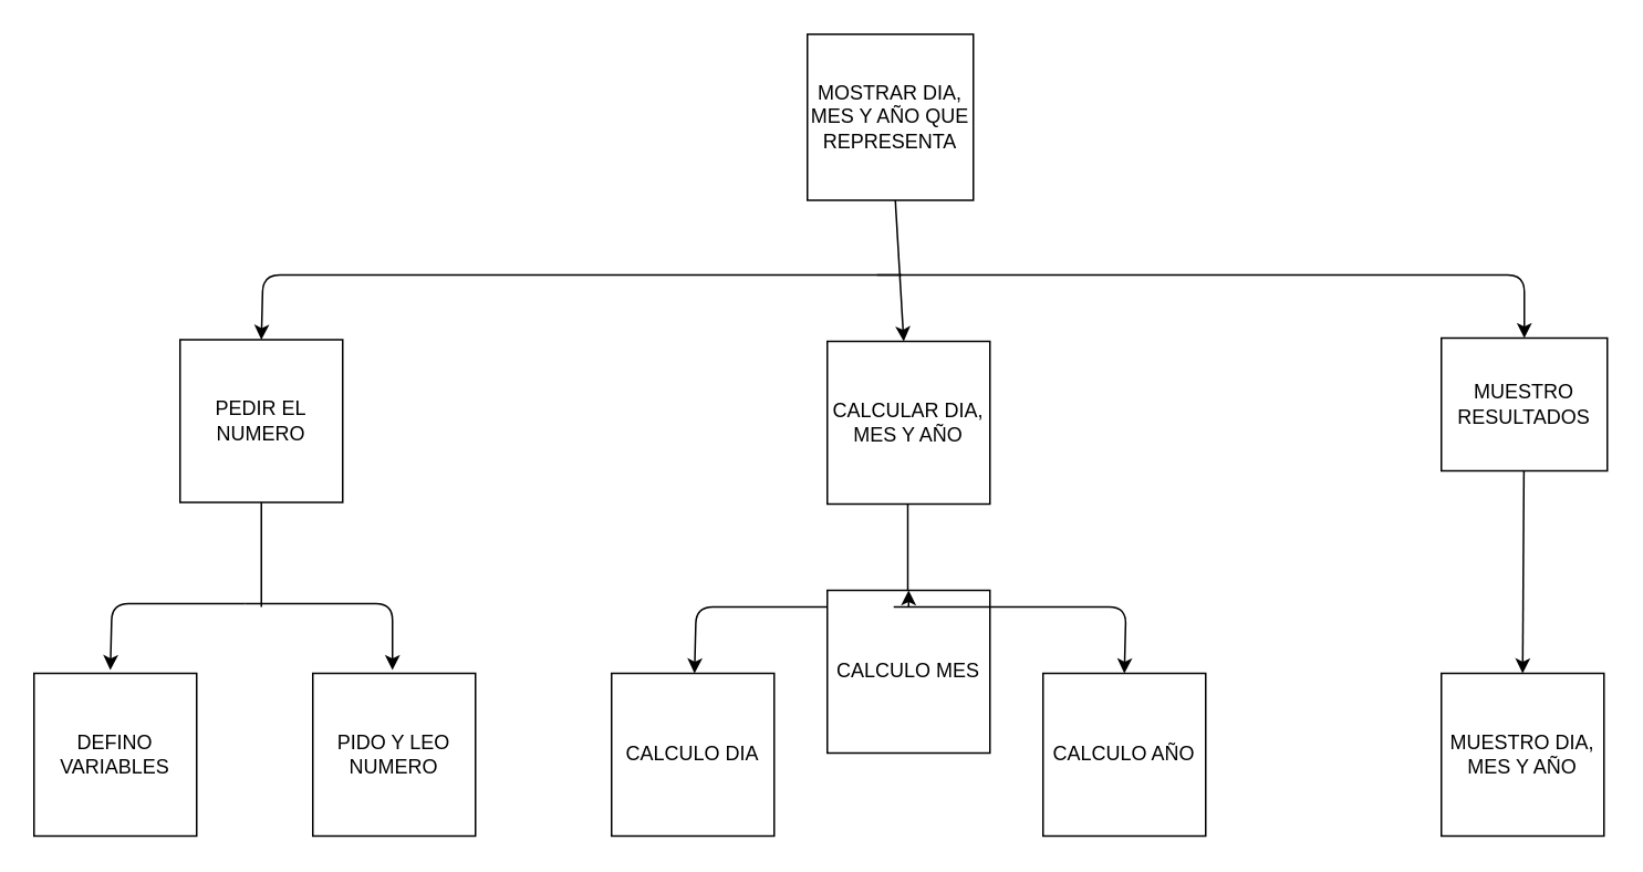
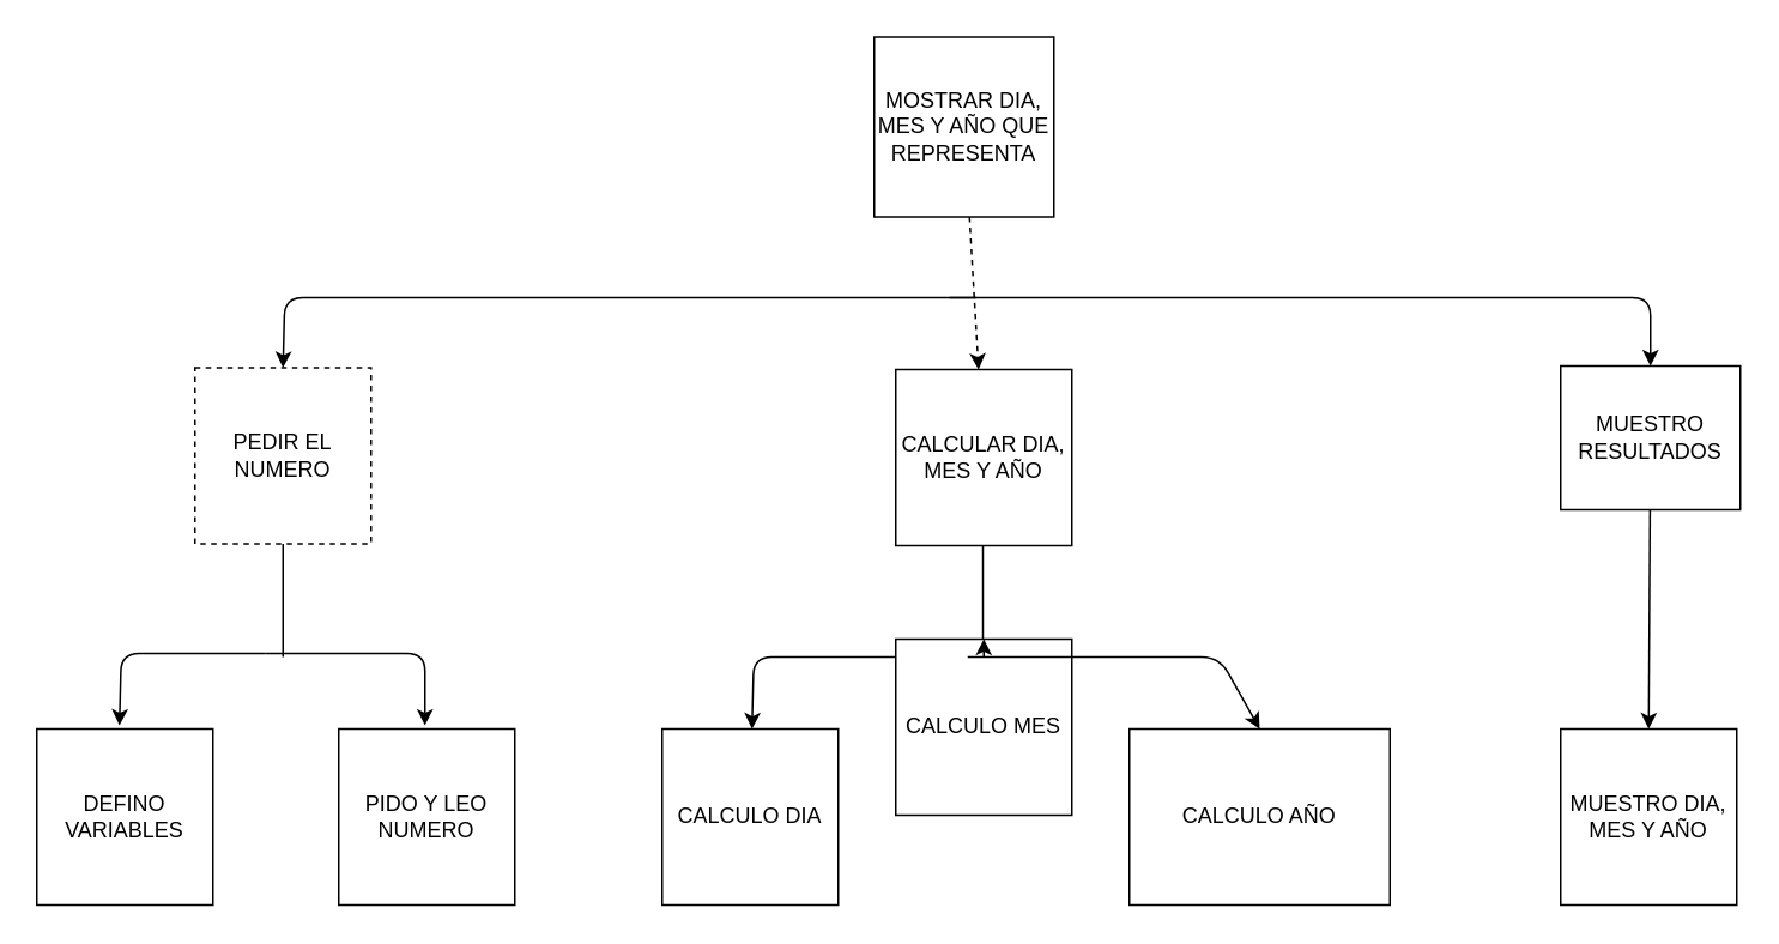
- <mxCell id="2" value="" style="edgeStyle=none;html=1;" parent="1" source="5" target="6" edge="1"><mxGeometry relative="1" as="geometry" /></mxCell>
+ <mxCell id="2" value="" style="edgeStyle=none;html=1;dashed=1;" parent="1" source="5" target="6" edge="1"><mxGeometry relative="1" as="geometry" /></mxCell>
- <mxCell id="7" value="PEDIR EL NUMERO" style="whiteSpace=wrap;html=1;aspect=fixed;" parent="1" vertex="1"><mxGeometry x="108" y="204" width="98" height="98" as="geometry" /></mxCell>
+ <mxCell id="7" value="PEDIR EL NUMERO" style="whiteSpace=wrap;html=1;aspect=fixed;dashed=1;" parent="1" vertex="1"><mxGeometry x="108" y="204" width="98" height="98" as="geometry" /></mxCell>
- <mxCell id="21" value="CALCULO AÑO" style="whiteSpace=wrap;html=1;aspect=fixed;" parent="1" vertex="1"><mxGeometry x="628" y="405" width="98" height="98" as="geometry" /></mxCell>
+ <mxCell id="21" value="CALCULO AÑO" style="whiteSpace=wrap;html=1;aspect=fixed;" parent="1" vertex="1"><mxGeometry x="628" y="405" width="145" height="98" as="geometry" /></mxCell>
